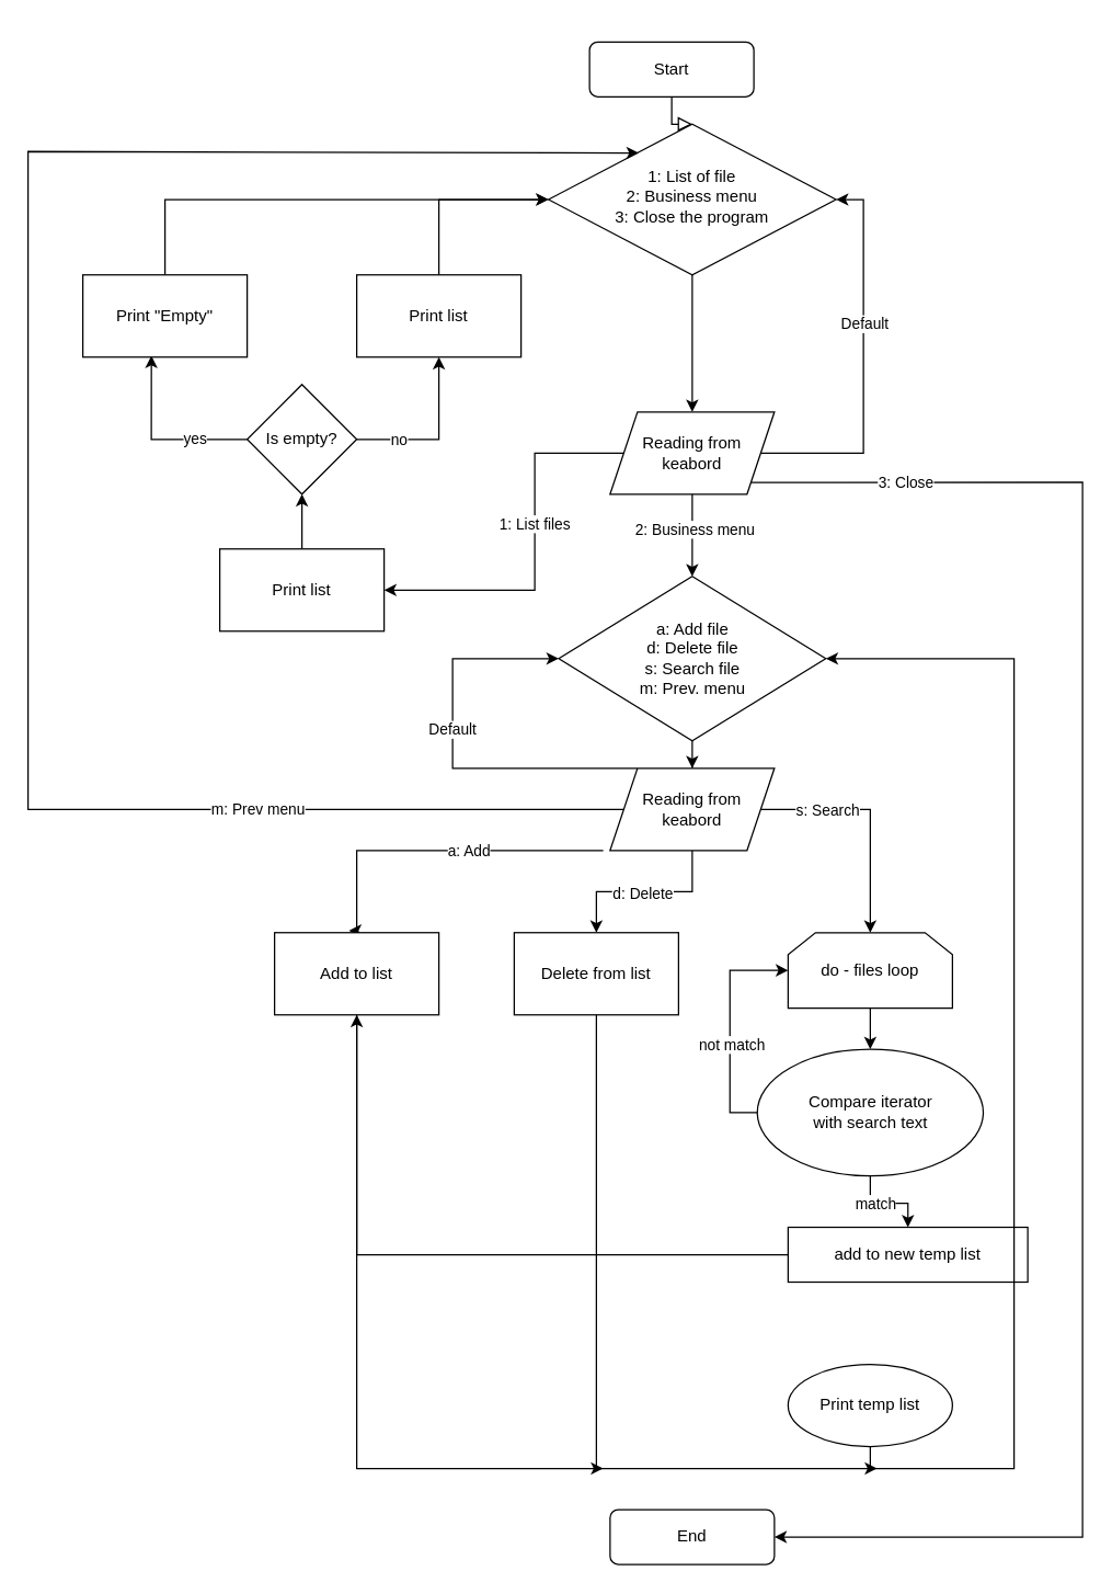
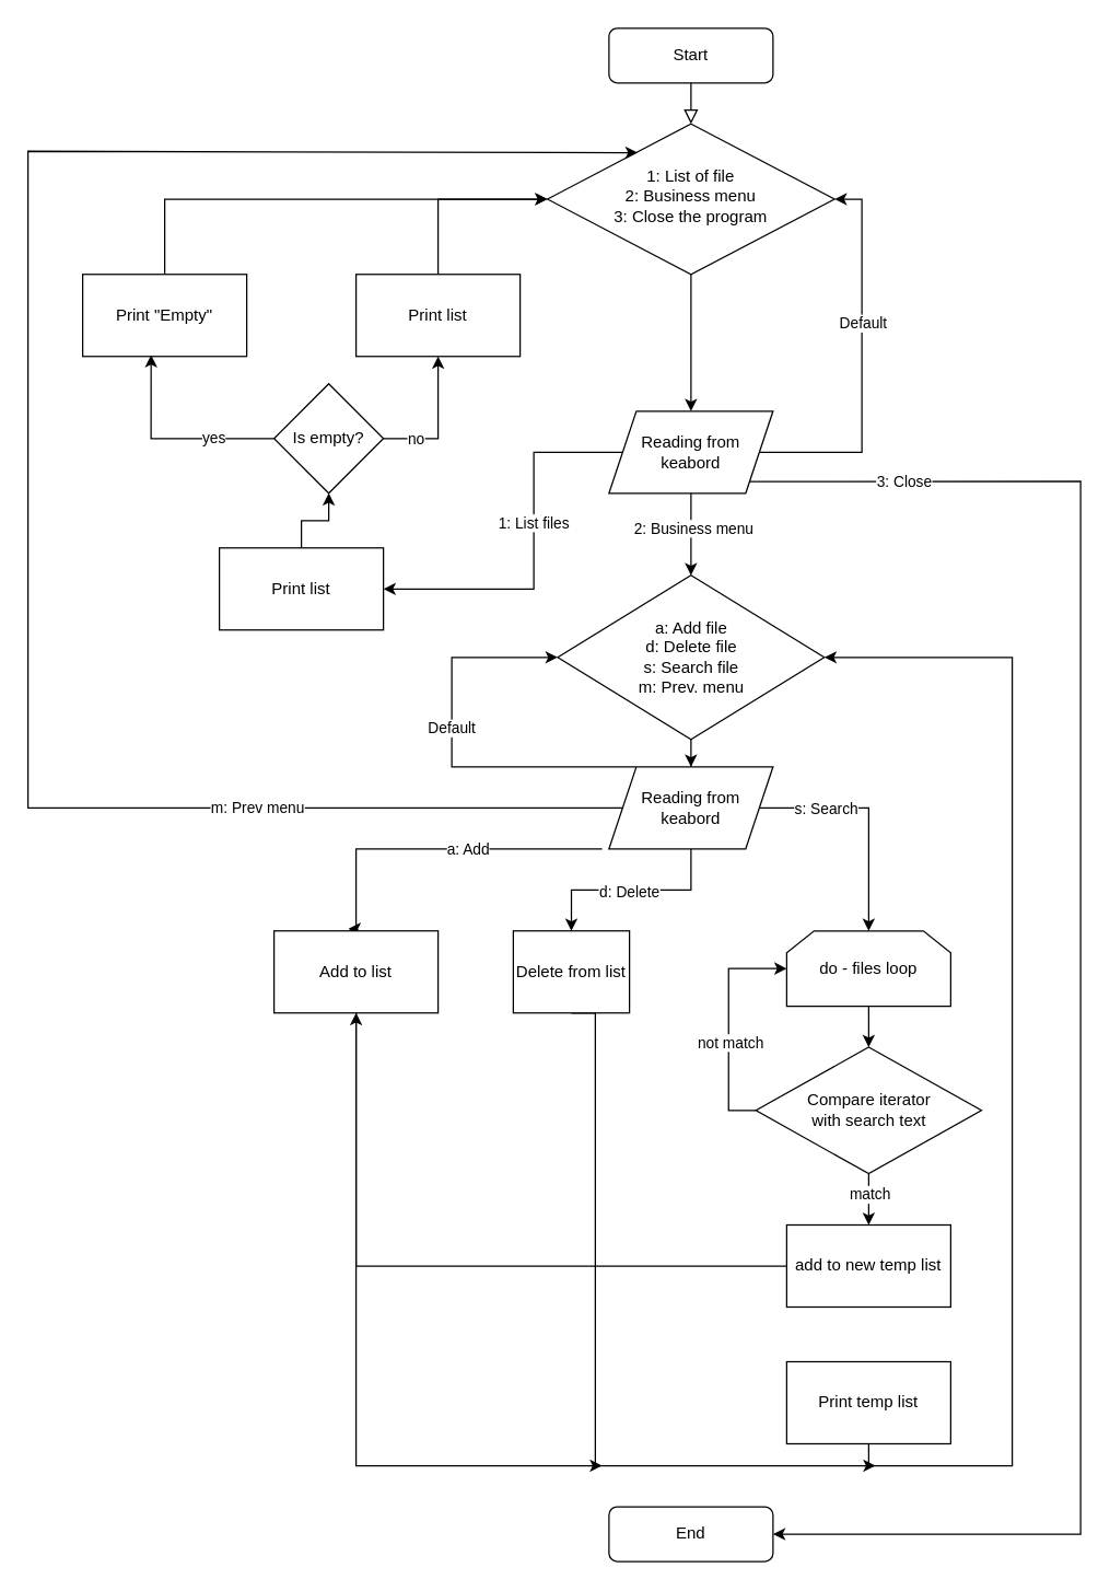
- <mxCell id="3" value="Start" style="rounded=1;whiteSpace=wrap;html=1;fontSize=12;glass=0;strokeWidth=1;shadow=0;" parent="1" vertex="1"><mxGeometry x="430" y="30" width="120" height="40" as="geometry" /></mxCell>
+ <mxCell id="3" value="Start" style="rounded=1;whiteSpace=wrap;html=1;fontSize=12;glass=0;strokeWidth=1;shadow=0;" parent="1" vertex="1"><mxGeometry x="445" y="20" width="120" height="40" as="geometry" /></mxCell>
- <mxCell id="50" value="Is empty?" style="rhombus;whiteSpace=wrap;html=1;" parent="1" vertex="1"><mxGeometry x="180" y="280" width="80" height="80" as="geometry" /></mxCell>
+ <mxCell id="50" value="Is empty?" style="rhombus;whiteSpace=wrap;html=1;" parent="1" vertex="1"><mxGeometry x="200" y="280" width="80" height="80" as="geometry" /></mxCell>
- <mxCell id="34" value="Delete from list" style="whiteSpace=wrap;html=1;" parent="1" vertex="1"><mxGeometry x="375" y="680" width="120" height="60" as="geometry" /></mxCell>
+ <mxCell id="34" value="Delete from list" style="whiteSpace=wrap;html=1;" parent="1" vertex="1"><mxGeometry x="375" y="680" width="85" height="60" as="geometry" /></mxCell>
- <mxCell id="41" value="Compare iterator&lt;br&gt;with search text" style="ellipse;whiteSpace=wrap;html=1;" parent="1" vertex="1"><mxGeometry x="552.5" y="765" width="165" height="92.5" as="geometry" /></mxCell>
+ <mxCell id="41" value="Compare iterator&lt;br&gt;with search text" style="rhombus;whiteSpace=wrap;html=1;" parent="1" vertex="1"><mxGeometry x="552.5" y="765" width="165" height="92.5" as="geometry" /></mxCell>
- <mxCell id="43" value="add to new temp list" style="whiteSpace=wrap;html=1;" parent="1" vertex="1"><mxGeometry x="575" y="895" width="175" height="40" as="geometry" /></mxCell>
+ <mxCell id="43" value="add to new temp list" style="whiteSpace=wrap;html=1;" parent="1" vertex="1"><mxGeometry x="575" y="895" width="120" height="60" as="geometry" /></mxCell>
- <mxCell id="45" value="Print temp list" style="ellipse;whiteSpace=wrap;html=1;" parent="1" vertex="1"><mxGeometry x="575" y="995" width="120" height="60" as="geometry" /></mxCell>
+ <mxCell id="45" value="Print temp list" style="whiteSpace=wrap;html=1;" parent="1" vertex="1"><mxGeometry x="575" y="995" width="120" height="60" as="geometry" /></mxCell>
